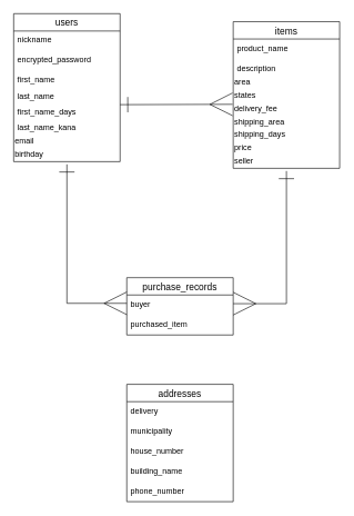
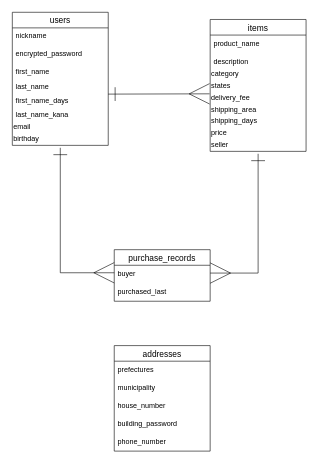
- <mxCell id="14" value="area" style="text;html=1;resizable=0;autosize=1;align=left;verticalAlign=middle;points=[];fillColor=none;strokeColor=none;rounded=0;" parent="11" vertex="1"><mxGeometry y="80" width="160" height="20" as="geometry" /></mxCell>
+ <mxCell id="14" value="category" style="text;html=1;resizable=0;autosize=1;align=left;verticalAlign=middle;points=[];fillColor=none;strokeColor=none;rounded=0;" parent="11" vertex="1"><mxGeometry y="80" width="160" height="20" as="geometry" /></mxCell>
- <mxCell id="23" value="purchased_item" style="text;strokeColor=none;fillColor=none;spacingLeft=4;spacingRight=4;overflow=hidden;rotatable=0;points=[[0,0.5],[1,0.5]];portConstraint=eastwest;fontSize=12;" parent="21" vertex="1"><mxGeometry y="56" width="160" height="30" as="geometry" /></mxCell>
+ <mxCell id="23" value="purchased_last" style="text;strokeColor=none;fillColor=none;spacingLeft=4;spacingRight=4;overflow=hidden;rotatable=0;points=[[0,0.5],[1,0.5]];portConstraint=eastwest;fontSize=12;" parent="21" vertex="1"><mxGeometry y="56" width="160" height="30" as="geometry" /></mxCell>
- <mxCell id="25" value="delivery" style="text;strokeColor=none;fillColor=none;spacingLeft=4;spacingRight=4;overflow=hidden;rotatable=0;points=[[0,0.5],[1,0.5]];portConstraint=eastwest;fontSize=12;" parent="24" vertex="1"><mxGeometry y="26" width="160" height="30" as="geometry" /></mxCell>
+ <mxCell id="25" value="prefectures" style="text;strokeColor=none;fillColor=none;spacingLeft=4;spacingRight=4;overflow=hidden;rotatable=0;points=[[0,0.5],[1,0.5]];portConstraint=eastwest;fontSize=12;" parent="24" vertex="1"><mxGeometry y="26" width="160" height="30" as="geometry" /></mxCell>
- <mxCell id="28" value="building_name" style="text;strokeColor=none;fillColor=none;spacingLeft=4;spacingRight=4;overflow=hidden;rotatable=0;points=[[0,0.5],[1,0.5]];portConstraint=eastwest;fontSize=12;" parent="24" vertex="1"><mxGeometry y="116" width="160" height="30" as="geometry" /></mxCell>
+ <mxCell id="28" value="building_password" style="text;strokeColor=none;fillColor=none;spacingLeft=4;spacingRight=4;overflow=hidden;rotatable=0;points=[[0,0.5],[1,0.5]];portConstraint=eastwest;fontSize=12;" parent="24" vertex="1"><mxGeometry y="116" width="160" height="30" as="geometry" /></mxCell>
